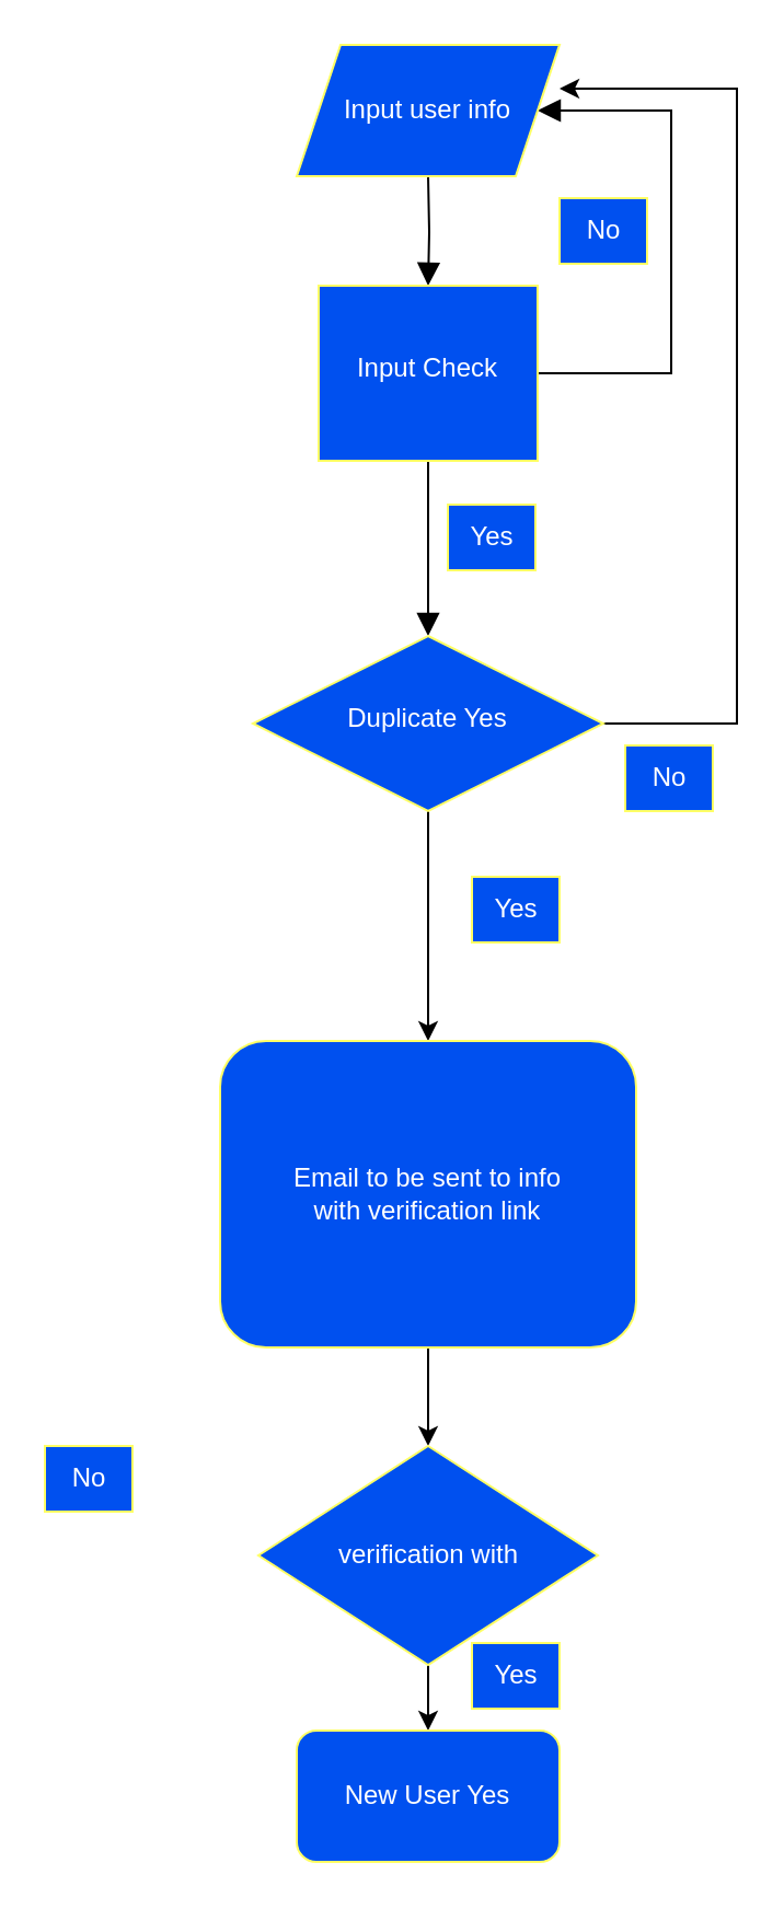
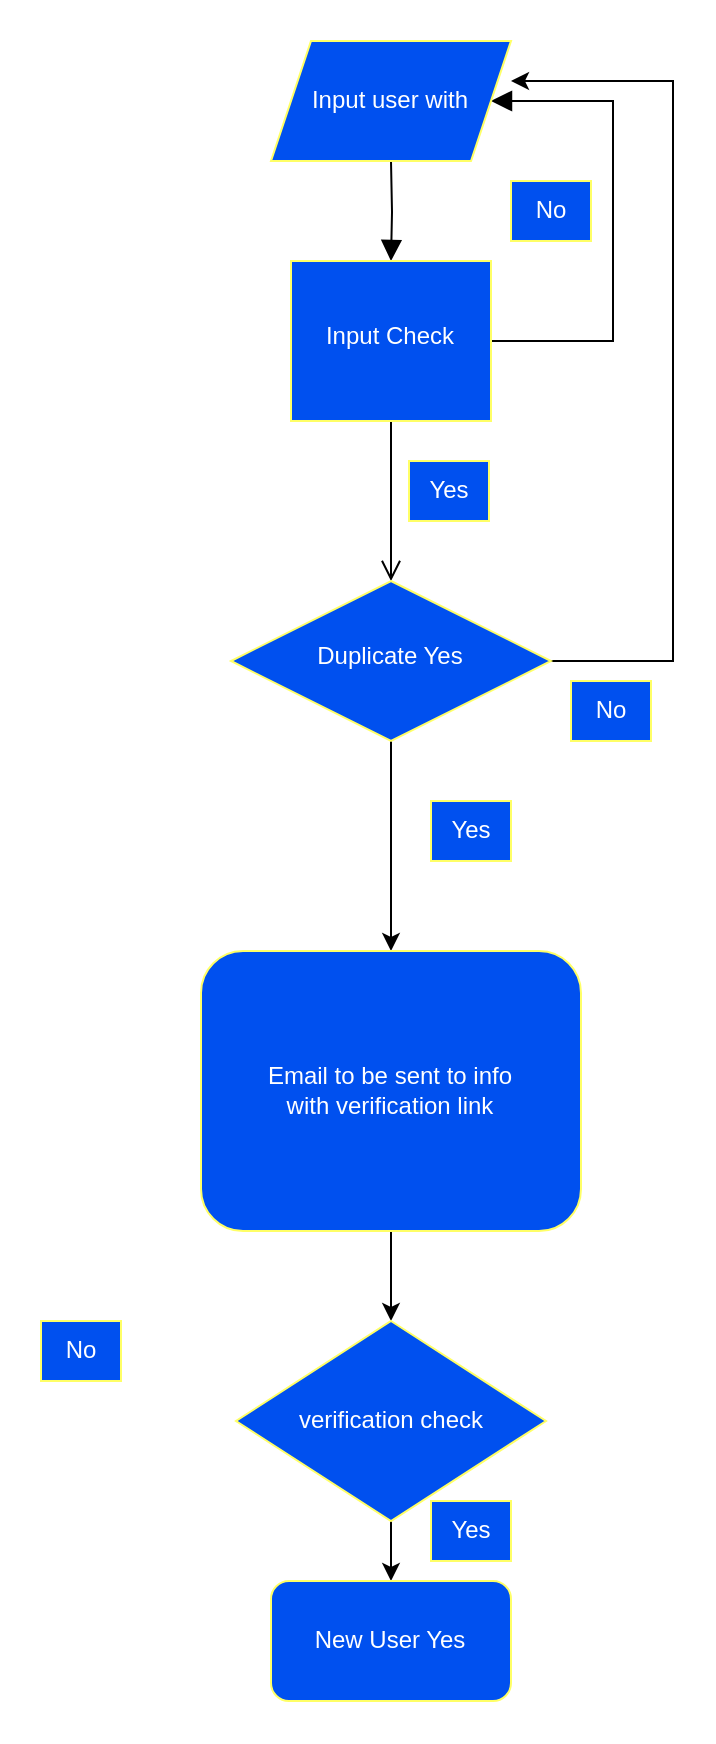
- <mxCell id="11" value="Input user info" style="shape=parallelogram;perimeter=parallelogramPerimeter;whiteSpace=wrap;html=1;fixedSize=1;fillColor=#0050ef;fontColor=#ffffff;strokeColor=#FFFF66;" vertex="1" parent="1"><mxGeometry x="135" y="20" width="120" height="60" as="geometry" /></mxCell>
+ <mxCell id="11" value="Input user with" style="shape=parallelogram;perimeter=parallelogramPerimeter;whiteSpace=wrap;html=1;fixedSize=1;fillColor=#0050ef;fontColor=#ffffff;strokeColor=#FFFF66;" vertex="1" parent="1"><mxGeometry x="135" y="20" width="120" height="60" as="geometry" /></mxCell>
- <mxCell id="3" value="Yes" style="rounded=0;html=1;jettySize=auto;orthogonalLoop=1;fontSize=11;endArrow=block;endFill=1;endSize=8;strokeWidth=1;shadow=0;labelBackgroundColor=none;edgeStyle=orthogonalEdgeStyle;fillColor=#0050ef;strokeColor=#000000;" edge="1" parent="1" source="5" target="8"><mxGeometry y="20" relative="1" as="geometry"><mxPoint as="offset" /></mxGeometry></mxCell>
+ <mxCell id="3" value="Yes" style="rounded=0;html=1;jettySize=auto;orthogonalLoop=1;fontSize=11;endArrow=open;endFill=1;endSize=8;strokeWidth=1;shadow=0;labelBackgroundColor=none;edgeStyle=orthogonalEdgeStyle;fillColor=#0050ef;strokeColor=#000000;" edge="1" parent="1" source="5" target="8"><mxGeometry y="20" relative="1" as="geometry"><mxPoint as="offset" /></mxGeometry></mxCell>
- <mxCell id="15" value="verification with" style="rhombus;whiteSpace=wrap;html=1;fillColor=#0050ef;fontColor=#ffffff;strokeColor=#FFFF66;" vertex="1" parent="1"><mxGeometry x="117.5" y="660" width="155" height="100" as="geometry" /></mxCell>
+ <mxCell id="15" value="verification check" style="rhombus;whiteSpace=wrap;html=1;fillColor=#0050ef;fontColor=#ffffff;strokeColor=#FFFF66;" vertex="1" parent="1"><mxGeometry x="117.5" y="660" width="155" height="100" as="geometry" /></mxCell>
